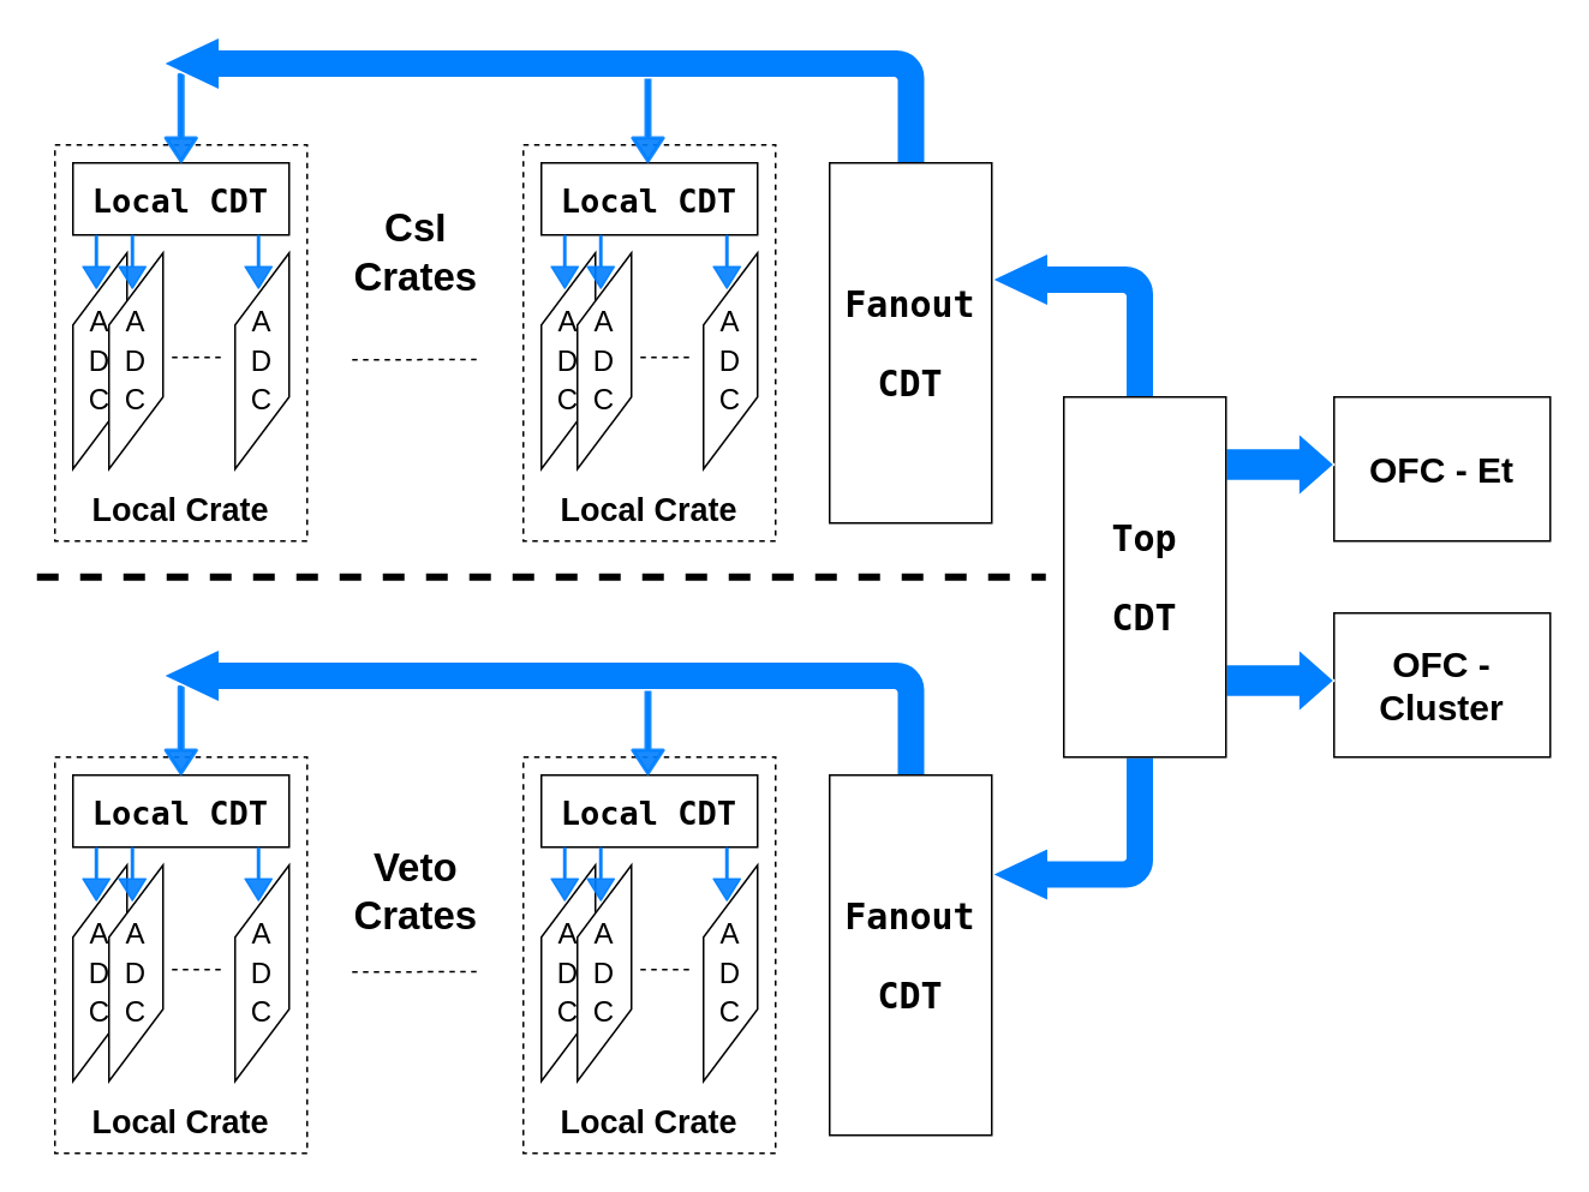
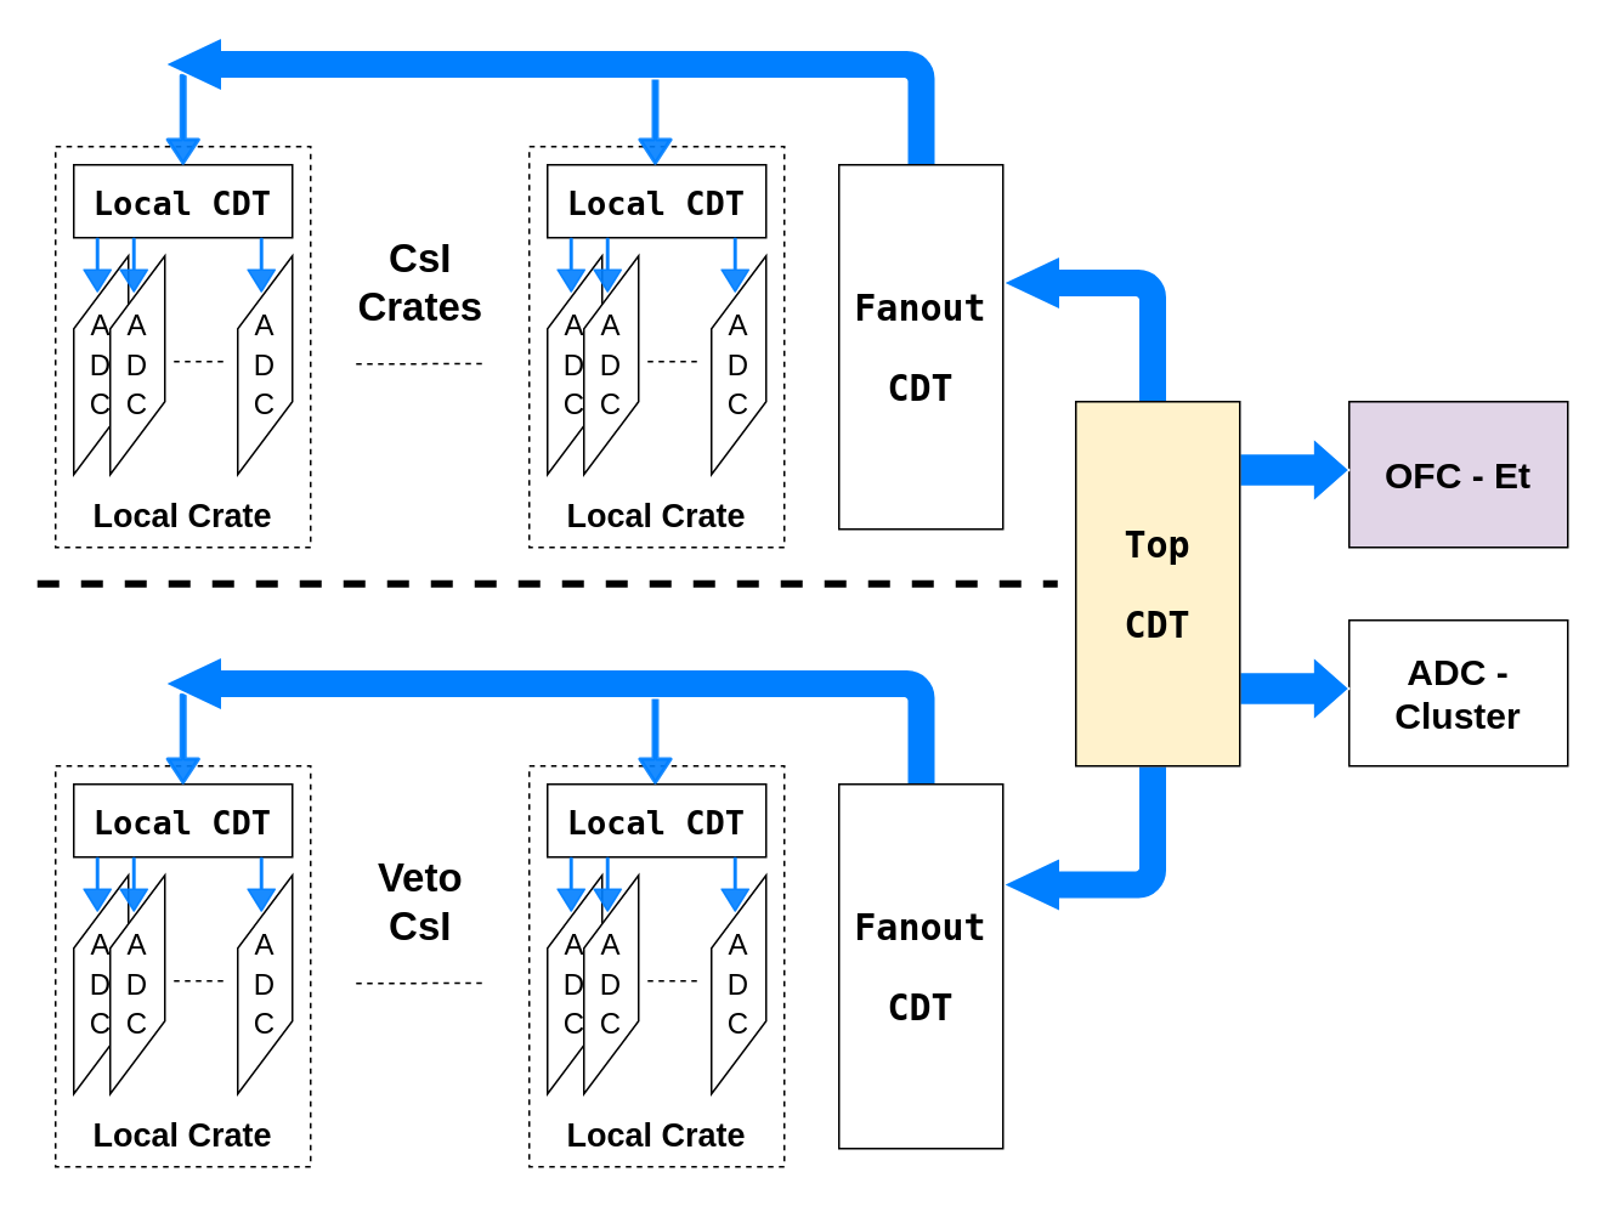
- <mxCell id="24" value="&lt;font style=&quot;font-size: 22px&quot;&gt;&lt;b&gt;CsI&lt;br&gt;Crates&lt;/b&gt;&lt;/font&gt;" style="text;html=1;align=center;verticalAlign=middle;resizable=0;points=[];autosize=1;fontSize=18;" parent="1" vertex="1"><mxGeometry x="190" y="115" width="80" height="50" as="geometry" /></mxCell>
+ <mxCell id="24" value="&lt;font style=&quot;font-size: 22px&quot;&gt;&lt;b&gt;CsI&lt;br&gt;Crates&lt;/b&gt;&lt;/font&gt;" style="text;html=1;align=center;verticalAlign=middle;resizable=0;points=[];autosize=1;fontSize=18;" parent="1" vertex="1"><mxGeometry x="190" y="130" width="80" height="50" as="geometry" /></mxCell>
- <mxCell id="2" value="&lt;p style=&quot;font-size: 20px&quot;&gt;OFC - Et&lt;/p&gt;" style="rounded=0;whiteSpace=wrap;html=1;fontStyle=1" parent="1" vertex="1"><mxGeometry x="740" y="220" width="120" height="80" as="geometry" /></mxCell>
+ <mxCell id="2" value="&lt;p style=&quot;font-size: 20px&quot;&gt;OFC - Et&lt;/p&gt;" style="rounded=0;whiteSpace=wrap;html=1;fontStyle=1;fillColor=#e1d5e7;" parent="1" vertex="1"><mxGeometry x="740" y="220" width="120" height="80" as="geometry" /></mxCell>
- <mxCell id="55" value="&lt;pre style=&quot;font-size: 20px&quot;&gt;Top&lt;/pre&gt;&lt;pre style=&quot;font-size: 20px&quot;&gt;CDT&lt;/pre&gt;" style="rounded=0;whiteSpace=wrap;html=1;fontStyle=1" parent="1" vertex="1"><mxGeometry x="590" y="220" width="90" height="200" as="geometry" /></mxCell>
+ <mxCell id="55" value="&lt;pre style=&quot;font-size: 20px&quot;&gt;Top&lt;/pre&gt;&lt;pre style=&quot;font-size: 20px&quot;&gt;CDT&lt;/pre&gt;" style="rounded=0;whiteSpace=wrap;html=1;fontStyle=1;fillColor=#fff2cc;" parent="1" vertex="1"><mxGeometry x="590" y="220" width="90" height="200" as="geometry" /></mxCell>
- <mxCell id="3" value="&lt;p style=&quot;font-size: 20px&quot;&gt;OFC - Cluster&lt;/p&gt;" style="rounded=0;whiteSpace=wrap;html=1;fontStyle=1" parent="1" vertex="1"><mxGeometry x="740" y="340" width="120" height="80" as="geometry" /></mxCell>
+ <mxCell id="3" value="&lt;p style=&quot;font-size: 20px&quot;&gt;ADC - Cluster&lt;/p&gt;" style="rounded=0;whiteSpace=wrap;html=1;fontStyle=1" parent="1" vertex="1"><mxGeometry x="740" y="340" width="120" height="80" as="geometry" /></mxCell>
- <mxCell id="46" value="&lt;font style=&quot;font-size: 22px&quot;&gt;&lt;b&gt;Veto&lt;br&gt;Crates&lt;/b&gt;&lt;/font&gt;" style="text;html=1;align=center;verticalAlign=middle;resizable=0;points=[];autosize=1;fontSize=18;" parent="1" vertex="1"><mxGeometry x="190" y="470" width="80" height="50" as="geometry" /></mxCell>
+ <mxCell id="46" value="&lt;font style=&quot;font-size: 22px&quot;&gt;&lt;b&gt;Veto&lt;br&gt;CsI&lt;/b&gt;&lt;/font&gt;" style="text;html=1;align=center;verticalAlign=middle;resizable=0;points=[];autosize=1;fontSize=18;" parent="1" vertex="1"><mxGeometry x="190" y="470" width="80" height="50" as="geometry" /></mxCell>
